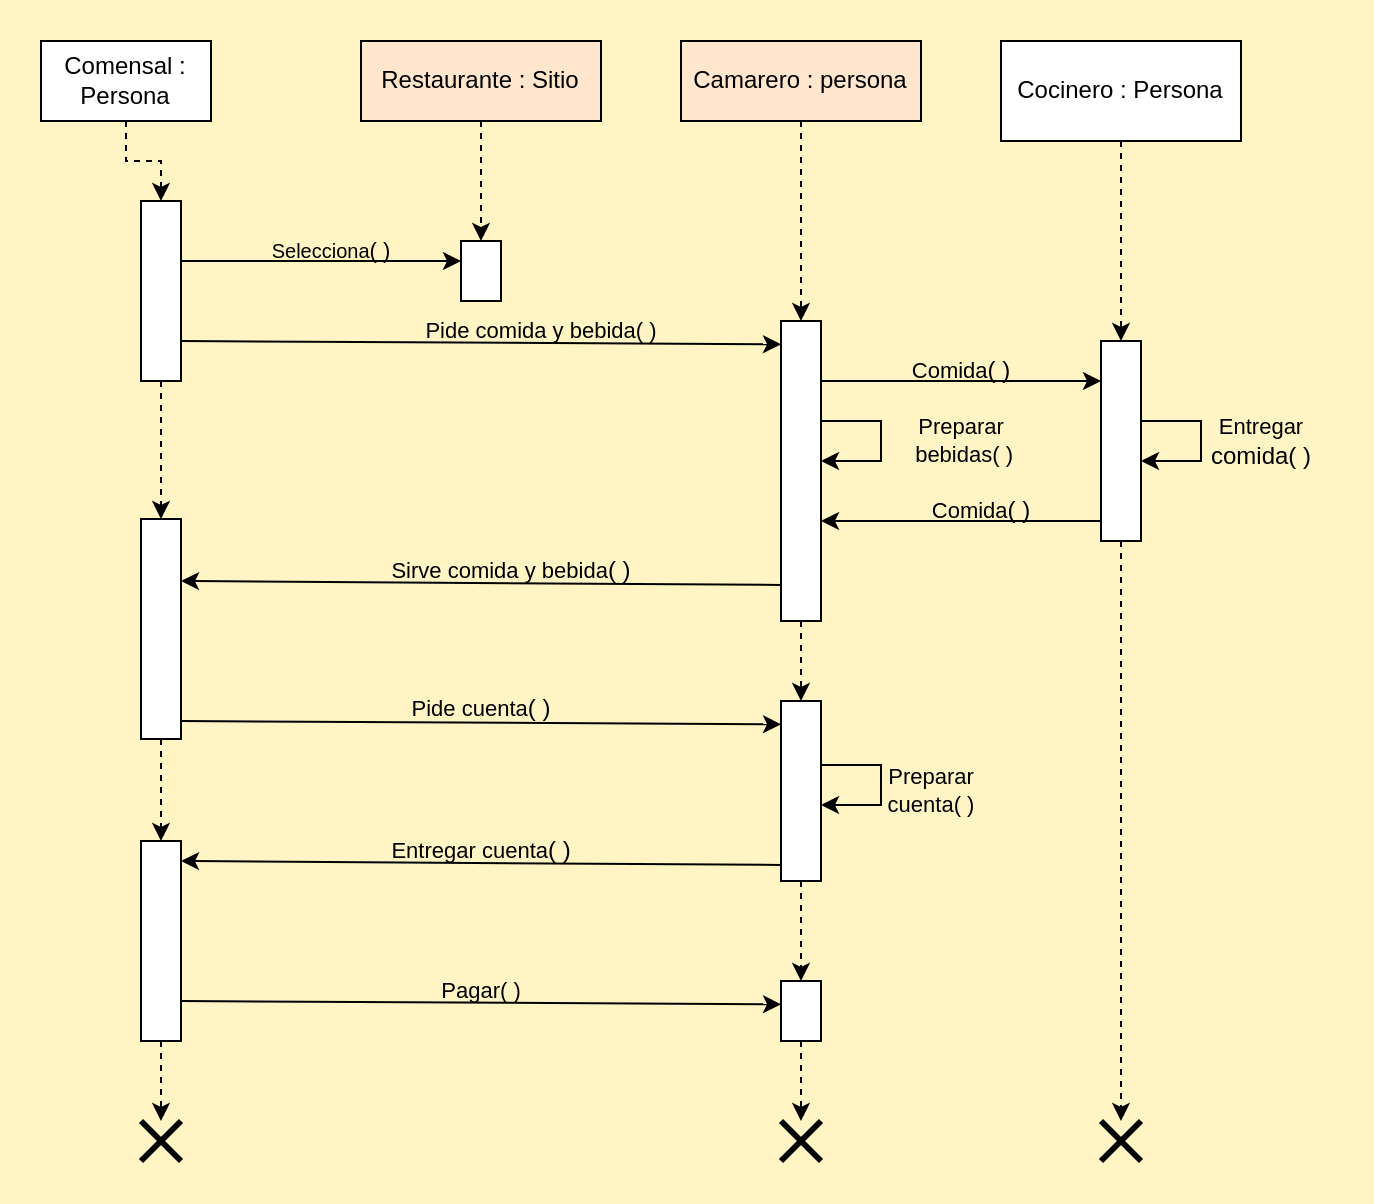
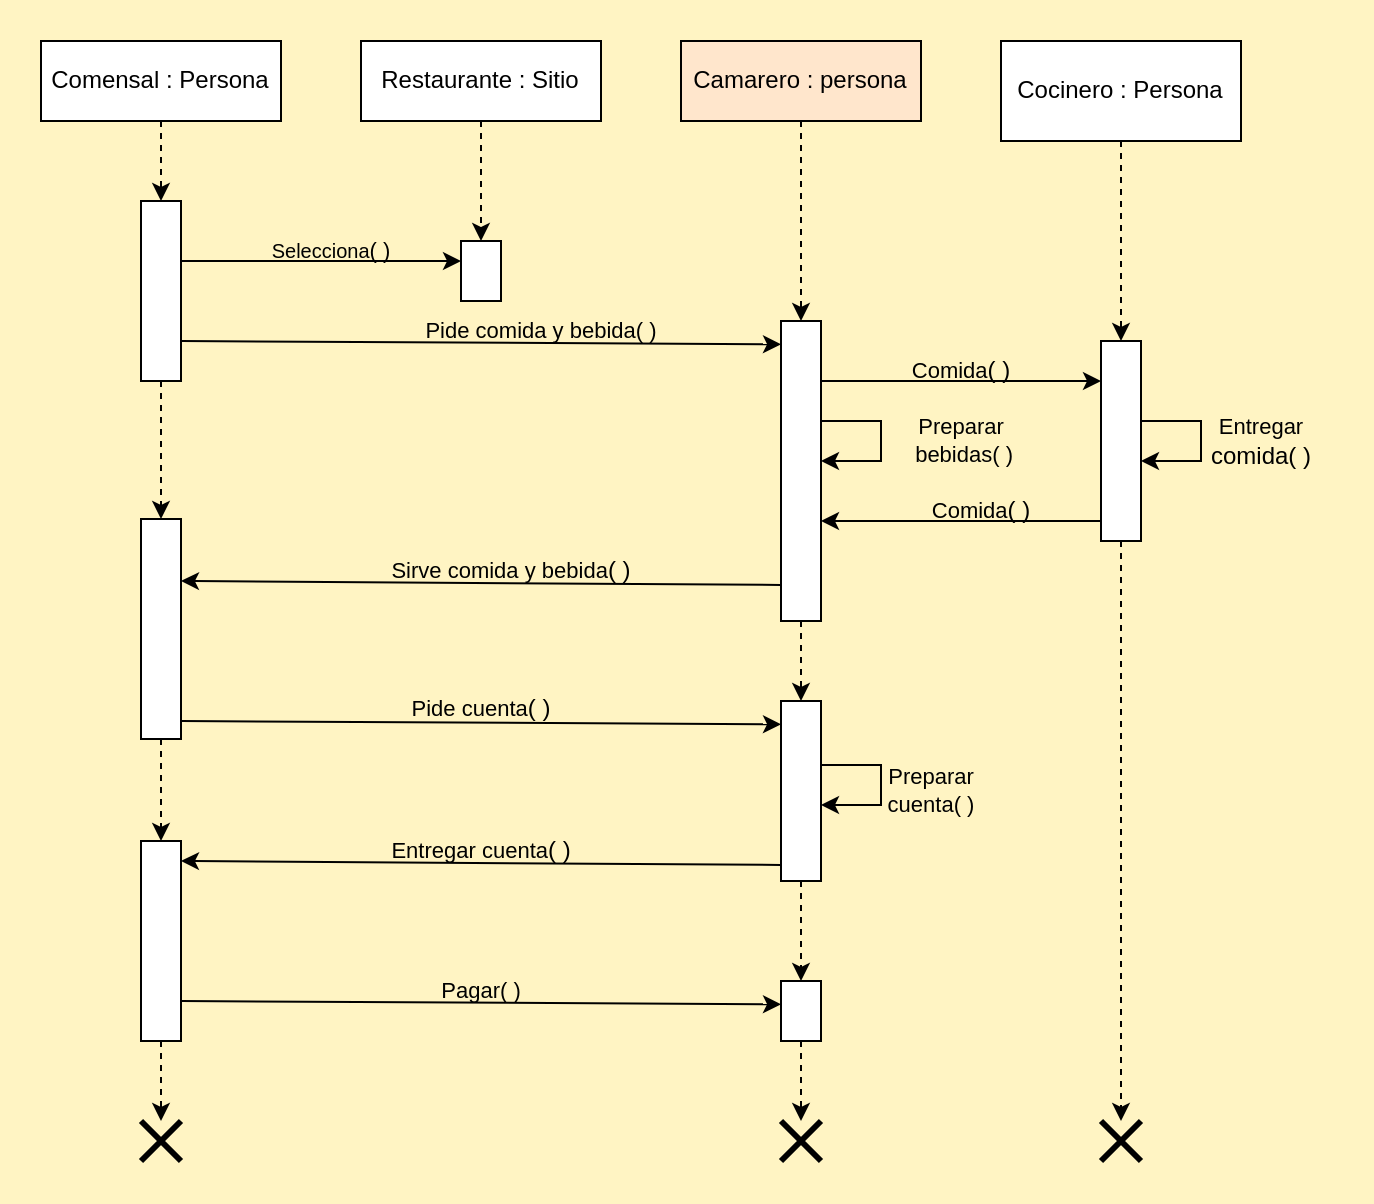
- <mxCell id="3" value="Comensal : Persona" style="rounded=0;whiteSpace=wrap;html=1;" parent="1" vertex="1"><mxGeometry x="20" y="20" width="85" height="40" as="geometry" /></mxCell>
+ <mxCell id="3" value="Comensal : Persona" style="rounded=0;whiteSpace=wrap;html=1;" parent="1" vertex="1"><mxGeometry x="20" y="20" width="120" height="40" as="geometry" /></mxCell>
- <mxCell id="8" value="Restaurante : Sitio" style="rounded=0;whiteSpace=wrap;html=1;fillColor=#ffe6cc;" parent="1" vertex="1"><mxGeometry x="180" y="20" width="120" height="40" as="geometry" /></mxCell>
+ <mxCell id="8" value="Restaurante : Sitio" style="rounded=0;whiteSpace=wrap;html=1;" parent="1" vertex="1"><mxGeometry x="180" y="20" width="120" height="40" as="geometry" /></mxCell>
